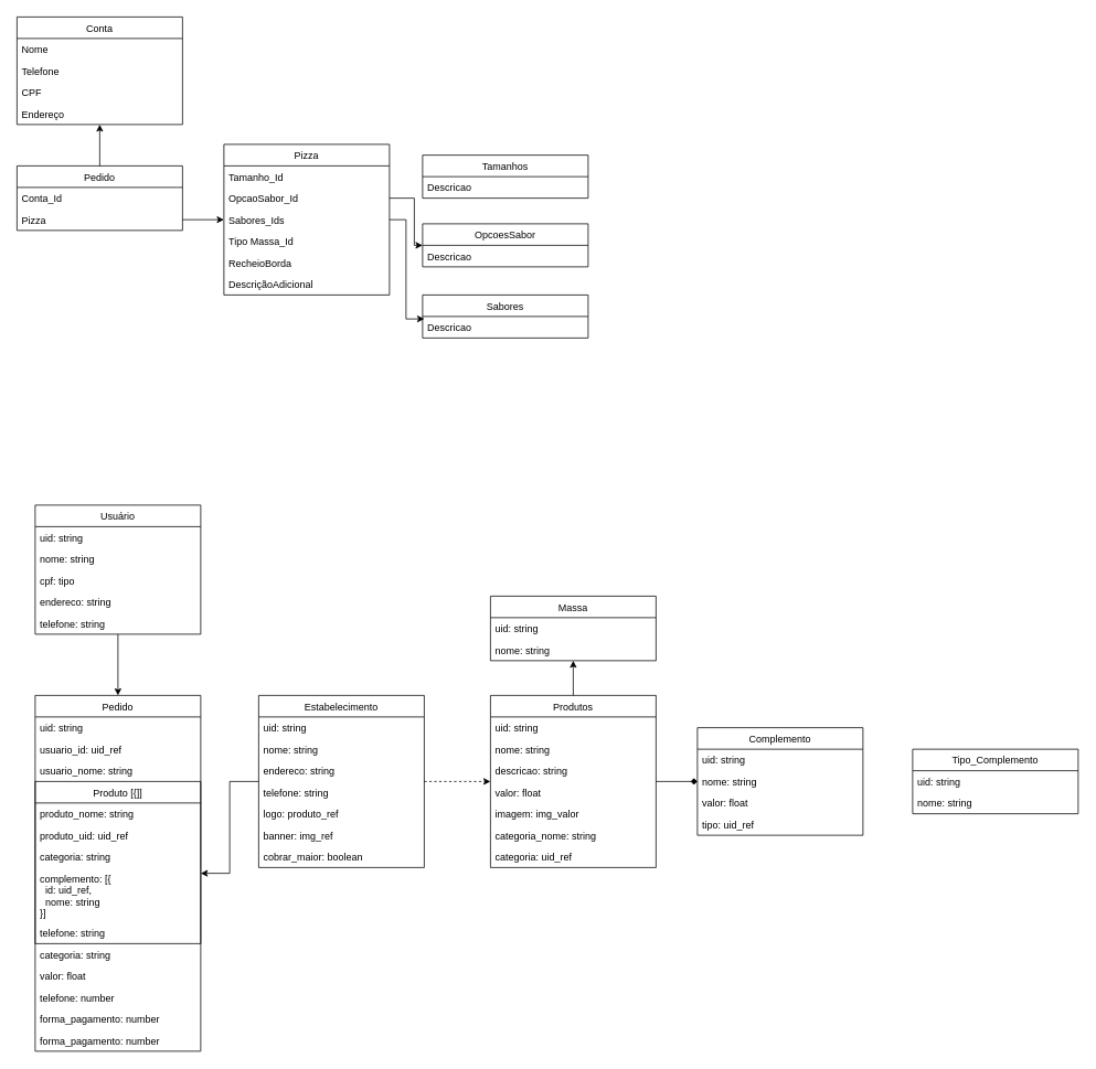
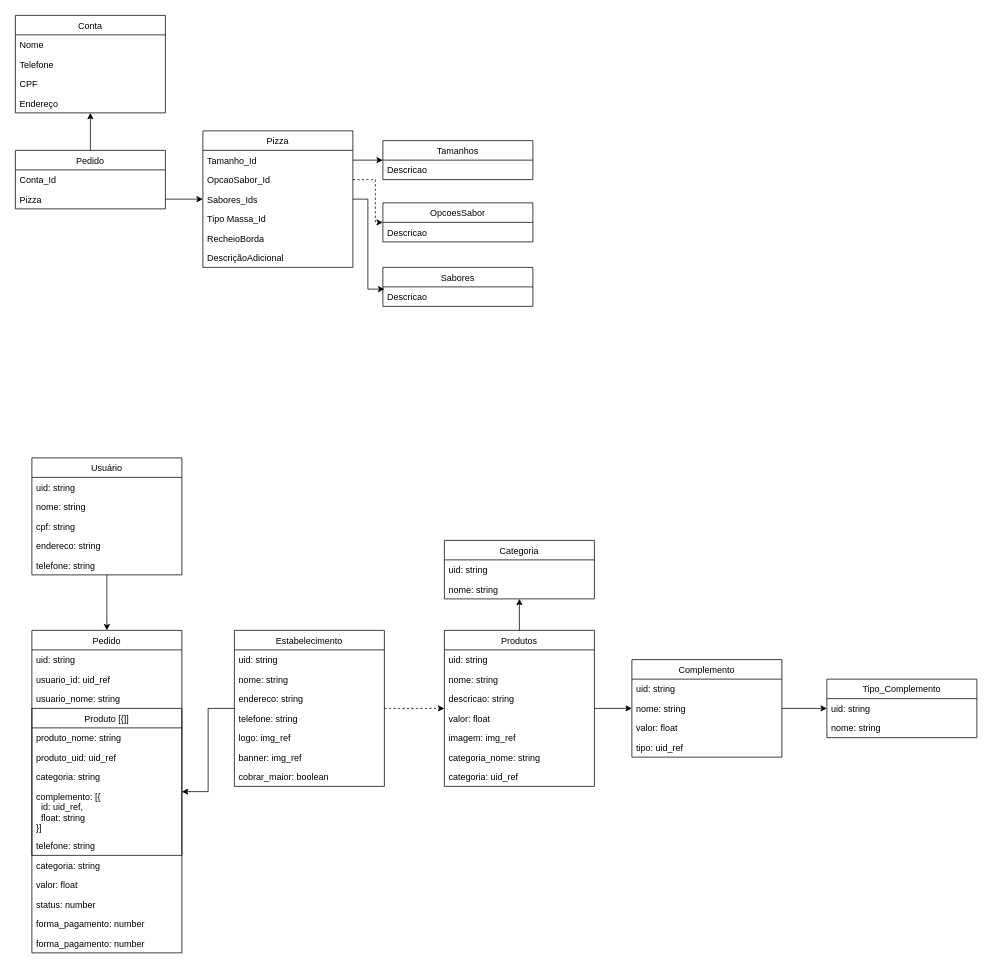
+ <mxCell id="4" style="edgeStyle=orthogonalEdgeStyle;rounded=0;orthogonalLoop=1;jettySize=auto;html=1;" edge="1" parent="1" source="11" target="17"><mxGeometry relative="1" as="geometry" /></mxCell>
- <mxCell id="5" style="edgeStyle=orthogonalEdgeStyle;rounded=0;orthogonalLoop=1;jettySize=auto;html=1;" edge="1" parent="1" source="12" target="19"><mxGeometry relative="1" as="geometry"><Array as="points"><mxPoint x="500" y="239" /><mxPoint x="500" y="296" /></Array></mxGeometry></mxCell>
+ <mxCell id="5" style="edgeStyle=orthogonalEdgeStyle;rounded=0;orthogonalLoop=1;jettySize=auto;html=1;dashed=1;" edge="1" parent="1" source="12" target="19"><mxGeometry relative="1" as="geometry"><Array as="points"><mxPoint x="500" y="239" /><mxPoint x="500" y="296" /></Array></mxGeometry></mxCell>
- <mxCell id="45" value="cpf: tipo" style="text;strokeColor=none;fillColor=none;align=left;verticalAlign=top;spacingLeft=4;spacingRight=4;overflow=hidden;rotatable=0;points=[[0,0.5],[1,0.5]];portConstraint=eastwest;" vertex="1" parent="42"><mxGeometry y="78" width="200" height="26" as="geometry" /></mxCell>
+ <mxCell id="45" value="cpf: string" style="text;strokeColor=none;fillColor=none;align=left;verticalAlign=top;spacingLeft=4;spacingRight=4;overflow=hidden;rotatable=0;points=[[0,0.5],[1,0.5]];portConstraint=eastwest;" vertex="1" parent="42"><mxGeometry y="78" width="200" height="26" as="geometry" /></mxCell>
- <mxCell id="71" value="Massa" style="swimlane;fontStyle=0;childLayout=stackLayout;horizontal=1;startSize=26;fillColor=none;horizontalStack=0;resizeParent=1;resizeParentMax=0;resizeLast=0;collapsible=1;marginBottom=0;" vertex="1" parent="1"><mxGeometry x="592" y="720" width="200" height="78" as="geometry" /></mxCell>
+ <mxCell id="71" value="Categoria" style="swimlane;fontStyle=0;childLayout=stackLayout;horizontal=1;startSize=26;fillColor=none;horizontalStack=0;resizeParent=1;resizeParentMax=0;resizeLast=0;collapsible=1;marginBottom=0;" vertex="1" parent="1"><mxGeometry x="592" y="720" width="200" height="78" as="geometry" /></mxCell>
- <mxCell id="39" style="edgeStyle=orthogonalEdgeStyle;rounded=0;orthogonalLoop=1;jettySize=auto;html=1;endArrow=diamond;" edge="1" parent="1" source="63" target="74"><mxGeometry relative="1" as="geometry" /></mxCell>
+ <mxCell id="39" style="edgeStyle=orthogonalEdgeStyle;rounded=0;orthogonalLoop=1;jettySize=auto;html=1;" edge="1" parent="1" source="63" target="74"><mxGeometry relative="1" as="geometry" /></mxCell>
+ <mxCell id="40" style="edgeStyle=orthogonalEdgeStyle;rounded=0;orthogonalLoop=1;jettySize=auto;html=1;" edge="1" parent="1" source="74" target="79"><mxGeometry relative="1" as="geometry" /></mxCell>
- <mxCell id="35" value="logo: produto_ref" style="text;strokeColor=none;fillColor=none;align=left;verticalAlign=top;spacingLeft=4;spacingRight=4;overflow=hidden;rotatable=0;points=[[0,0.5],[1,0.5]];portConstraint=eastwest;" vertex="1" parent="30"><mxGeometry y="130" width="200" height="26" as="geometry" /></mxCell>
+ <mxCell id="35" value="logo: img_ref" style="text;strokeColor=none;fillColor=none;align=left;verticalAlign=top;spacingLeft=4;spacingRight=4;overflow=hidden;rotatable=0;points=[[0,0.5],[1,0.5]];portConstraint=eastwest;" vertex="1" parent="30"><mxGeometry y="130" width="200" height="26" as="geometry" /></mxCell>
- <mxCell id="68" value="imagem: img_valor" style="text;strokeColor=none;fillColor=none;align=left;verticalAlign=top;spacingLeft=4;spacingRight=4;overflow=hidden;rotatable=0;points=[[0,0.5],[1,0.5]];portConstraint=eastwest;" vertex="1" parent="63"><mxGeometry y="130" width="200" height="26" as="geometry" /></mxCell>
+ <mxCell id="68" value="imagem: img_ref" style="text;strokeColor=none;fillColor=none;align=left;verticalAlign=top;spacingLeft=4;spacingRight=4;overflow=hidden;rotatable=0;points=[[0,0.5],[1,0.5]];portConstraint=eastwest;" vertex="1" parent="63"><mxGeometry y="130" width="200" height="26" as="geometry" /></mxCell>
- <mxCell id="56" value="complemento: [{&#10;  id: uid_ref,&#10;  nome: string&#10;}]" style="text;strokeColor=none;fillColor=none;align=left;verticalAlign=top;spacingLeft=4;spacingRight=4;overflow=hidden;rotatable=0;points=[[0,0.5],[1,0.5]];portConstraint=eastwest;" vertex="1" parent="52"><mxGeometry y="104" width="200" height="66" as="geometry" /></mxCell>
+ <mxCell id="56" value="complemento: [{&#10;  id: uid_ref,&#10;  float: string&#10;}]" style="text;strokeColor=none;fillColor=none;align=left;verticalAlign=top;spacingLeft=4;spacingRight=4;overflow=hidden;rotatable=0;points=[[0,0.5],[1,0.5]];portConstraint=eastwest;" vertex="1" parent="52"><mxGeometry y="104" width="200" height="66" as="geometry" /></mxCell>
- <mxCell id="60" value="telefone: number" style="text;strokeColor=none;fillColor=none;align=left;verticalAlign=top;spacingLeft=4;spacingRight=4;overflow=hidden;rotatable=0;points=[[0,0.5],[1,0.5]];portConstraint=eastwest;" vertex="1" parent="48"><mxGeometry y="352" width="200" height="26" as="geometry" /></mxCell>
+ <mxCell id="60" value="status: number" style="text;strokeColor=none;fillColor=none;align=left;verticalAlign=top;spacingLeft=4;spacingRight=4;overflow=hidden;rotatable=0;points=[[0,0.5],[1,0.5]];portConstraint=eastwest;" vertex="1" parent="48"><mxGeometry y="352" width="200" height="26" as="geometry" /></mxCell>
